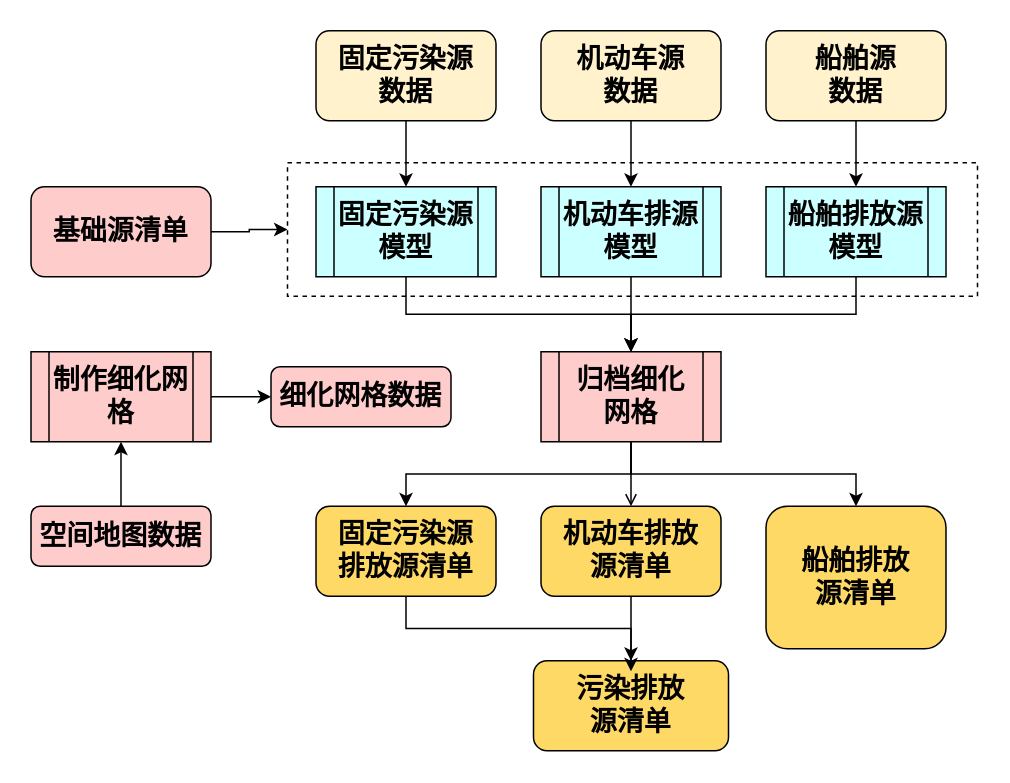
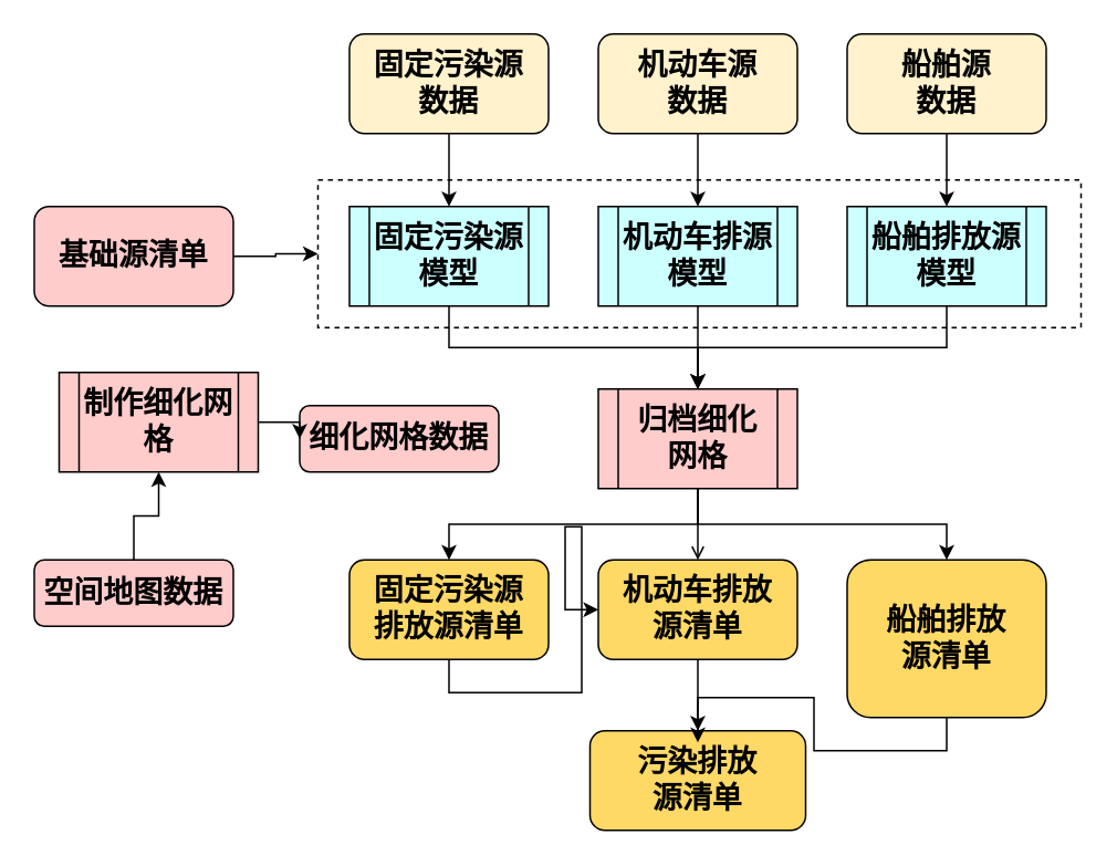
- <mxCell id="20" value="&lt;font style=&quot;font-size: 18px&quot;&gt;&lt;b&gt;制作细化网格&lt;/b&gt;&lt;/font&gt;" style="shape=process;whiteSpace=wrap;html=1;backgroundOutline=1;fillColor=#FFCCCC;" vertex="1" parent="1"><mxGeometry x="20" y="234" width="120" height="60" as="geometry" /></mxCell>
+ <mxCell id="20" value="&lt;font style=&quot;font-size: 18px&quot;&gt;&lt;b&gt;制作细化网格&lt;/b&gt;&lt;/font&gt;" style="shape=process;whiteSpace=wrap;html=1;backgroundOutline=1;fillColor=#FFCCCC;" vertex="1" parent="1"><mxGeometry x="35" y="224" width="120" height="60" as="geometry" /></mxCell>
- <mxCell id="5" style="edgeStyle=orthogonalEdgeStyle;rounded=0;orthogonalLoop=1;jettySize=auto;html=1;exitX=0.5;exitY=1;exitDx=0;exitDy=0;entryX=0.5;entryY=0;entryDx=0;entryDy=0;" parent="1" source="6" target="2" edge="1"><mxGeometry relative="1" as="geometry" /></mxCell>
+ <mxCell id="5" style="edgeStyle=orthogonalEdgeStyle;rounded=0;orthogonalLoop=1;jettySize=auto;html=1;exitX=0.5;exitY=1;exitDx=0;exitDy=0;" parent="1" source="6" target="8" edge="1"><mxGeometry relative="1" as="geometry" /></mxCell>
+ <mxCell id="9" style="edgeStyle=orthogonalEdgeStyle;rounded=0;orthogonalLoop=1;jettySize=auto;html=1;exitX=0.5;exitY=1;exitDx=0;exitDy=0;entryX=0.5;entryY=0;entryDx=0;entryDy=0;" parent="1" source="10" target="2" edge="1"><mxGeometry relative="1" as="geometry" /></mxCell>
